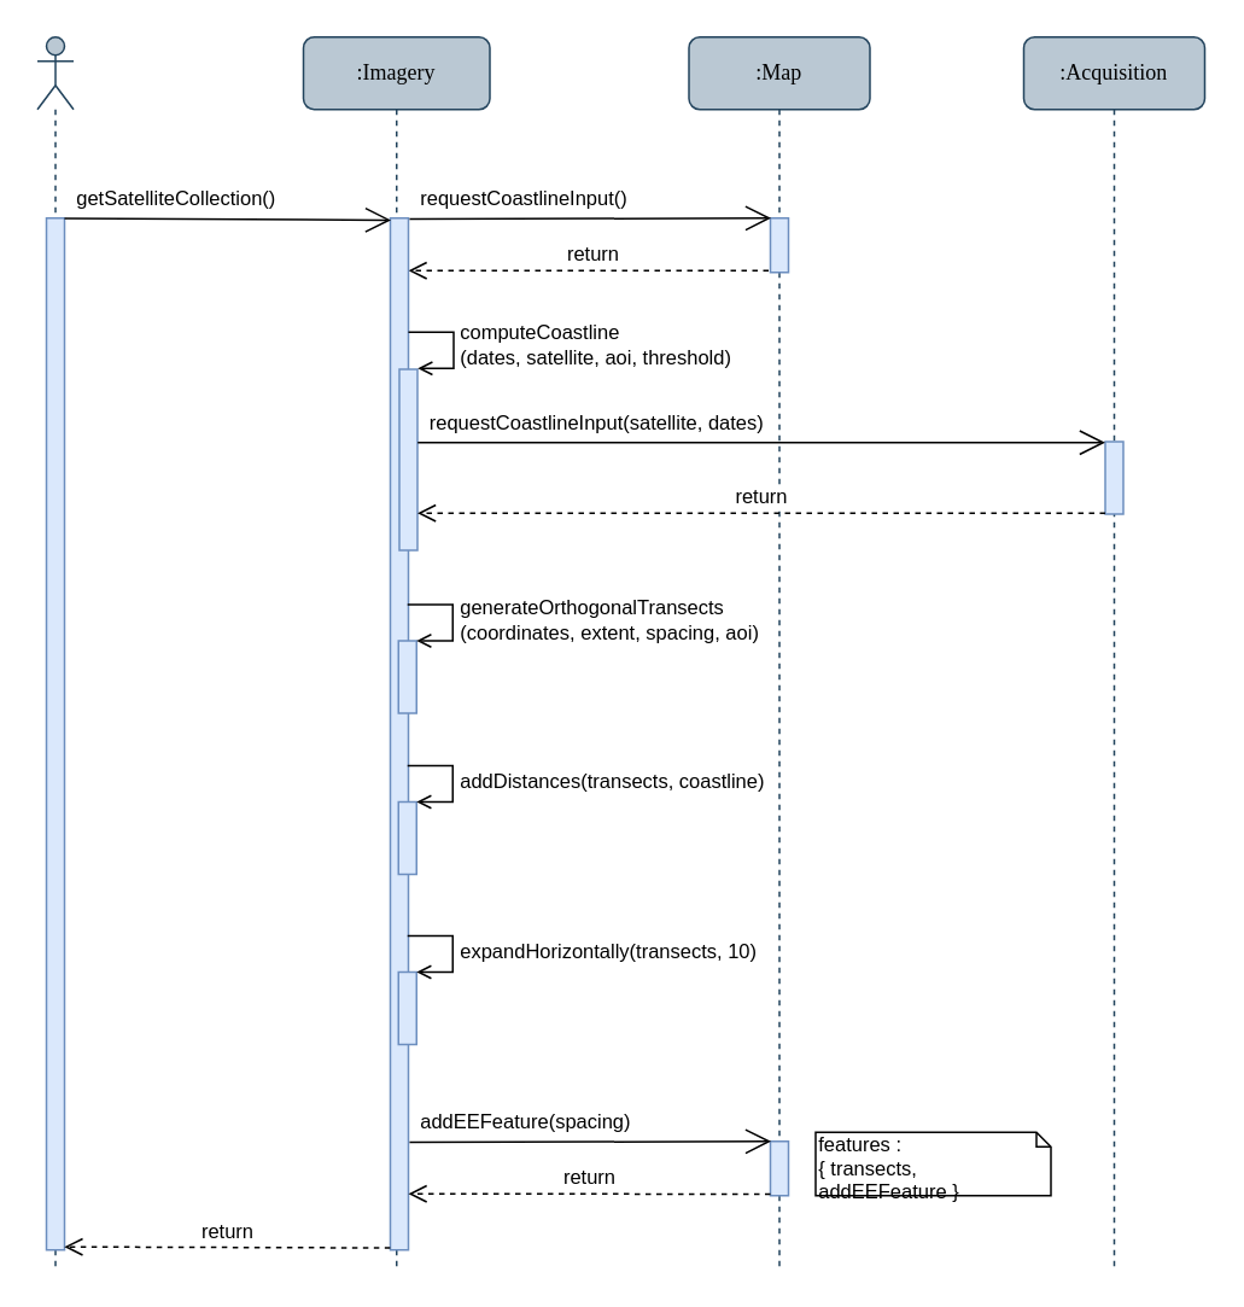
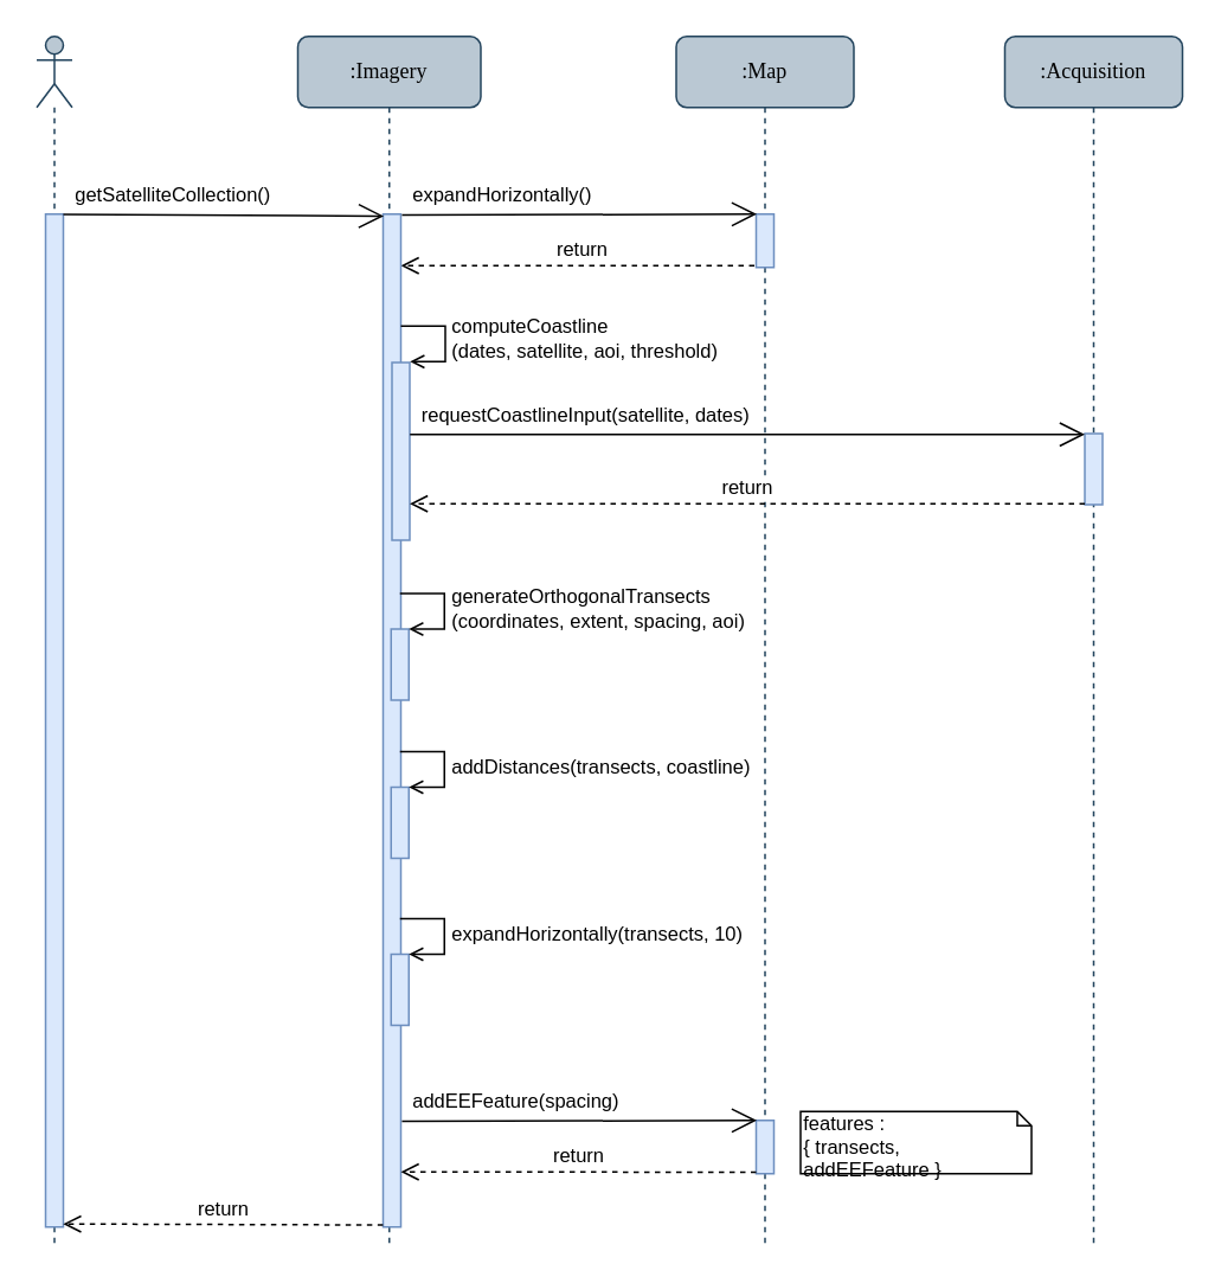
- <mxCell id="23" value="requestCoastlineInput()" style="text;html=1;resizable=0;points=[];autosize=1;align=left;verticalAlign=top;spacingTop=-4;fontSize=11;" vertex="1" parent="1"><mxGeometry x="230" y="100" width="140" height="20" as="geometry" /></mxCell>
+ <mxCell id="23" value="expandHorizontally()" style="text;html=1;resizable=0;points=[];autosize=1;align=left;verticalAlign=top;spacingTop=-4;fontSize=11;" vertex="1" parent="1"><mxGeometry x="230" y="100" width="140" height="20" as="geometry" /></mxCell>
